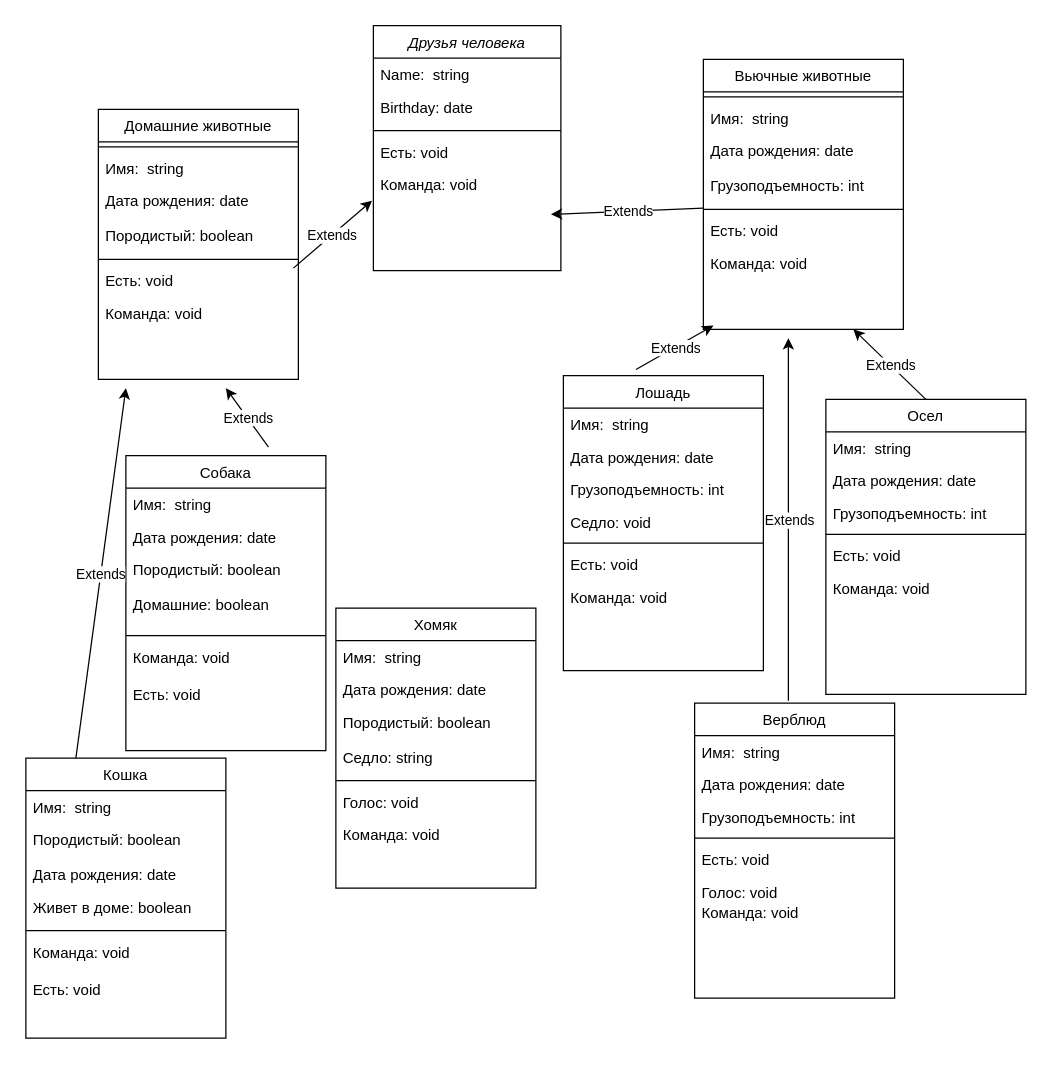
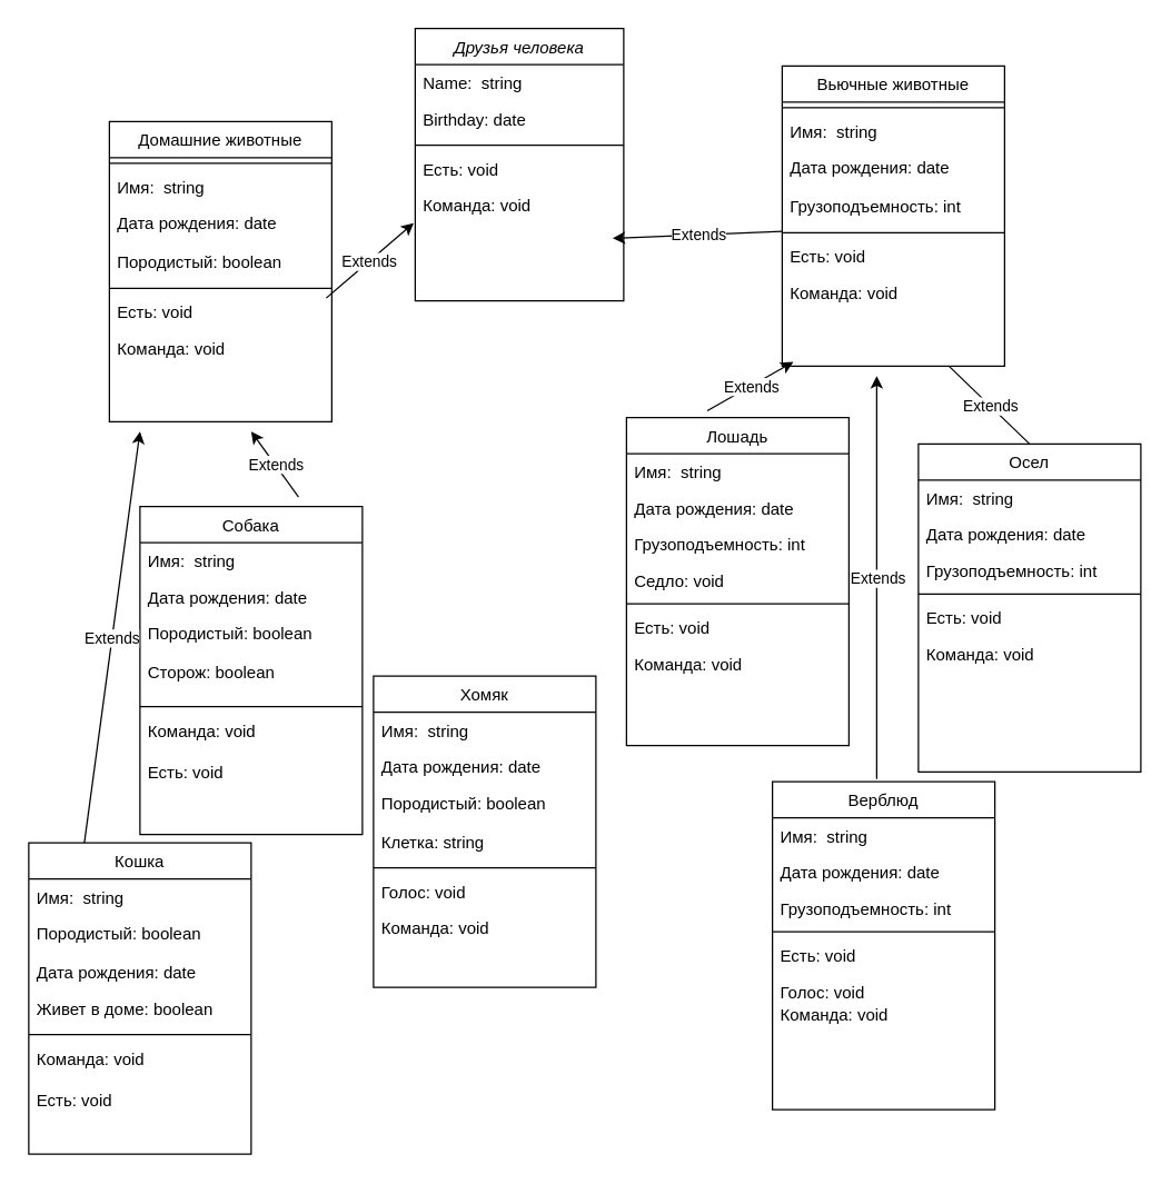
- <mxCell id="83" value="" style="endArrow=classic;html=1;rounded=0;exitX=0.5;exitY=0;exitDx=0;exitDy=0;entryX=0.75;entryY=1;entryDx=0;entryDy=0;" parent="1" source="68" target="16" edge="1"><mxGeometry relative="1" as="geometry"><mxPoint x="358" y="496" as="sourcePoint" /><mxPoint x="248" y="313" as="targetPoint" /></mxGeometry></mxCell>
+ <mxCell id="83" value="" style="endArrow=none;html=1;rounded=0;exitX=0.5;exitY=0;exitDx=0;exitDy=0;entryX=0.75;entryY=1;entryDx=0;entryDy=0;" parent="1" source="68" target="16" edge="1"><mxGeometry relative="1" as="geometry"><mxPoint x="358" y="496" as="sourcePoint" /><mxPoint x="248" y="313" as="targetPoint" /></mxGeometry></mxCell>
- <mxCell id="12" value="Домашние: boolean" style="text;align=left;verticalAlign=top;spacingLeft=4;spacingRight=4;overflow=hidden;rotatable=0;points=[[0,0.5],[1,0.5]];portConstraint=eastwest;rounded=0;shadow=0;html=0;" parent="8" vertex="1"><mxGeometry y="106" width="160" height="34" as="geometry" /></mxCell>
+ <mxCell id="12" value="Сторож: boolean" style="text;align=left;verticalAlign=top;spacingLeft=4;spacingRight=4;overflow=hidden;rotatable=0;points=[[0,0.5],[1,0.5]];portConstraint=eastwest;rounded=0;shadow=0;html=0;" parent="8" vertex="1"><mxGeometry y="106" width="160" height="34" as="geometry" /></mxCell>
- <mxCell id="40" value="Седло: string" style="text;align=left;verticalAlign=top;spacingLeft=4;spacingRight=4;overflow=hidden;rotatable=0;points=[[0,0.5],[1,0.5]];portConstraint=eastwest;rounded=0;shadow=0;html=0;" parent="36" vertex="1"><mxGeometry y="106" width="160" height="28" as="geometry" /></mxCell>
+ <mxCell id="40" value="Клетка: string" style="text;align=left;verticalAlign=top;spacingLeft=4;spacingRight=4;overflow=hidden;rotatable=0;points=[[0,0.5],[1,0.5]];portConstraint=eastwest;rounded=0;shadow=0;html=0;" parent="36" vertex="1"><mxGeometry y="106" width="160" height="28" as="geometry" /></mxCell>
